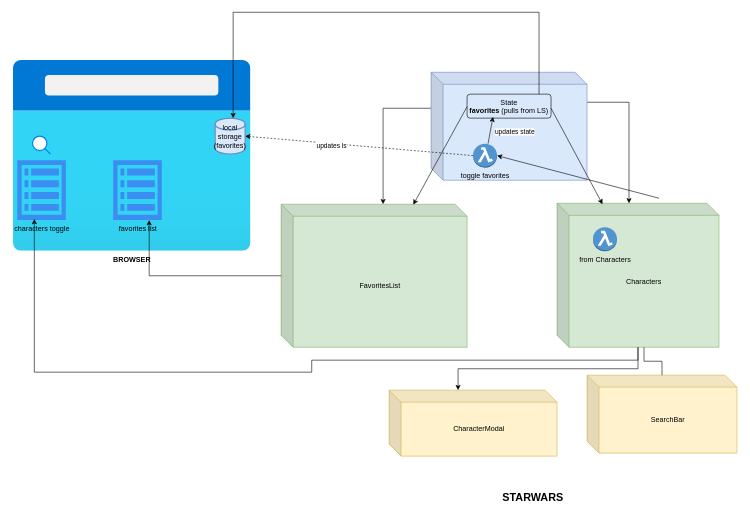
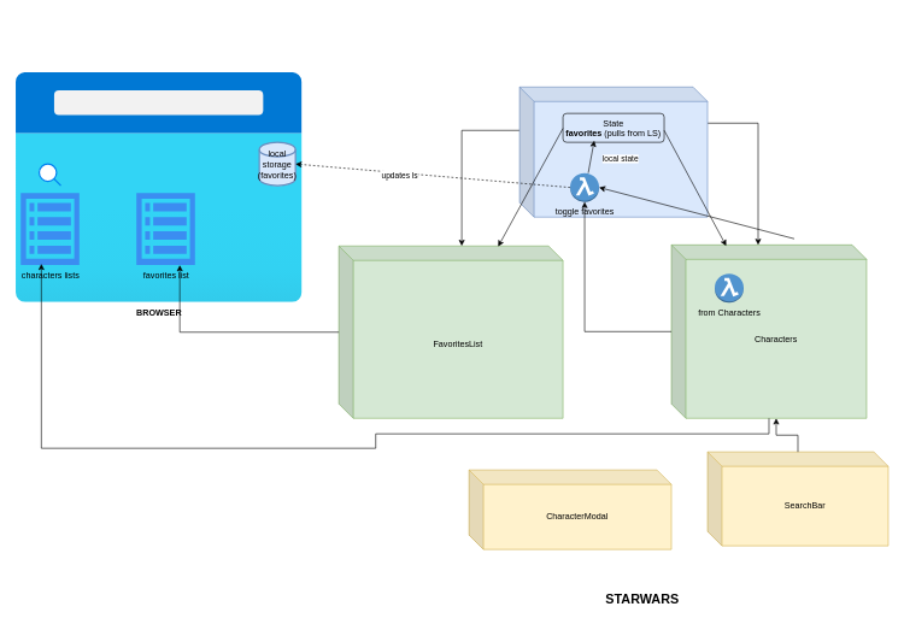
- <mxCell id="19" style="edgeStyle=orthogonalEdgeStyle;rounded=0;orthogonalLoop=1;jettySize=auto;html=1;" parent="1" source="14" target="5" edge="1"><mxGeometry relative="1" as="geometry"><Array as="points"><mxPoint x="898" y="20" /><mxPoint x="388" y="20" /></Array></mxGeometry></mxCell>
- <mxCell id="12" value="&lt;br&gt;&lt;span style=&quot;color: rgb(0, 0, 0); font-family: Helvetica; font-size: 11px; font-style: normal; font-variant-ligatures: normal; font-variant-caps: normal; font-weight: 400; letter-spacing: normal; orphans: 2; text-align: center; text-indent: 0px; text-transform: none; widows: 2; word-spacing: 0px; -webkit-text-stroke-width: 0px; white-space: nowrap; background-color: rgb(255, 255, 255); text-decoration-thickness: initial; text-decoration-style: initial; text-decoration-color: initial; display: inline !important; float: none;&quot;&gt;updates state&lt;/span&gt;&lt;div&gt;&lt;br/&gt;&lt;/div&gt;" style="shape=cube;whiteSpace=wrap;html=1;boundedLbl=1;backgroundOutline=1;darkOpacity=0.05;darkOpacity2=0.1;fillColor=#dae8fc;strokeColor=#6c8ebf;" parent="1" vertex="1"><mxGeometry x="718" y="120" width="260" height="180" as="geometry" /></mxCell>
+ <mxCell id="12" value="&lt;br&gt;&lt;span style=&quot;color: rgb(0, 0, 0); font-family: Helvetica; font-size: 11px; font-style: normal; font-variant-ligatures: normal; font-variant-caps: normal; font-weight: 400; letter-spacing: normal; orphans: 2; text-align: center; text-indent: 0px; text-transform: none; widows: 2; word-spacing: 0px; -webkit-text-stroke-width: 0px; white-space: nowrap; background-color: rgb(255, 255, 255); text-decoration-thickness: initial; text-decoration-style: initial; text-decoration-color: initial; display: inline !important; float: none;&quot;&gt;local state&lt;/span&gt;&lt;div&gt;&lt;br/&gt;&lt;/div&gt;" style="shape=cube;whiteSpace=wrap;html=1;boundedLbl=1;backgroundOutline=1;darkOpacity=0.05;darkOpacity2=0.1;fillColor=#dae8fc;strokeColor=#6c8ebf;" parent="1" vertex="1"><mxGeometry x="718" y="120" width="260" height="180" as="geometry" /></mxCell>
- <mxCell id="6" value="characters toggle" style="sketch=0;html=1;aspect=fixed;strokeColor=none;shadow=0;fillColor=#3B8DF1;verticalAlign=top;labelPosition=center;verticalLabelPosition=bottom;shape=mxgraph.gcp2.view_list" parent="3" vertex="1"><mxGeometry x="7.5" y="166.5" width="81" height="100" as="geometry" /></mxCell>
+ <mxCell id="6" value="characters lists" style="sketch=0;html=1;aspect=fixed;strokeColor=none;shadow=0;fillColor=#3B8DF1;verticalAlign=top;labelPosition=center;verticalLabelPosition=bottom;shape=mxgraph.gcp2.view_list" parent="3" vertex="1"><mxGeometry x="7.5" y="166.5" width="81" height="100" as="geometry" /></mxCell>
- <mxCell id="25" style="edgeStyle=orthogonalEdgeStyle;rounded=0;orthogonalLoop=1;jettySize=auto;html=1;entryX=0;entryY=0;entryDx=145;entryDy=240;entryPerimeter=0;endArrow=none;" edge="1" parent="1" source="24" target="16"><mxGeometry relative="1" as="geometry" /></mxCell>
+ <mxCell id="25" style="edgeStyle=orthogonalEdgeStyle;rounded=0;orthogonalLoop=1;jettySize=auto;html=1;entryX=0;entryY=0;entryDx=145;entryDy=240;entryPerimeter=0;" edge="1" parent="1" source="24" target="16"><mxGeometry relative="1" as="geometry" /></mxCell>
- <mxCell id="20" style="edgeStyle=orthogonalEdgeStyle;rounded=0;orthogonalLoop=1;jettySize=auto;html=1;entryX=0;entryY=0;entryDx=115;entryDy=0;entryPerimeter=0;" parent="1" source="16" target="18" edge="1"><mxGeometry relative="1" as="geometry" /></mxCell>
+ <mxCell id="20" style="edgeStyle=orthogonalEdgeStyle;rounded=0;orthogonalLoop=1;jettySize=auto;html=1;" parent="1" source="16" target="26" edge="1"><mxGeometry relative="1" as="geometry" /></mxCell>
